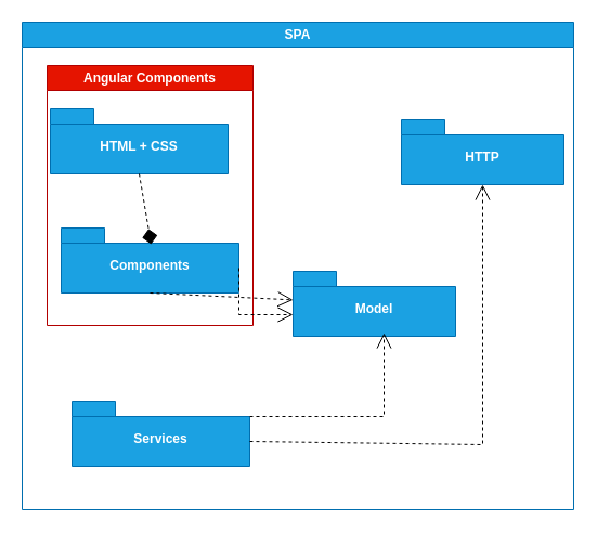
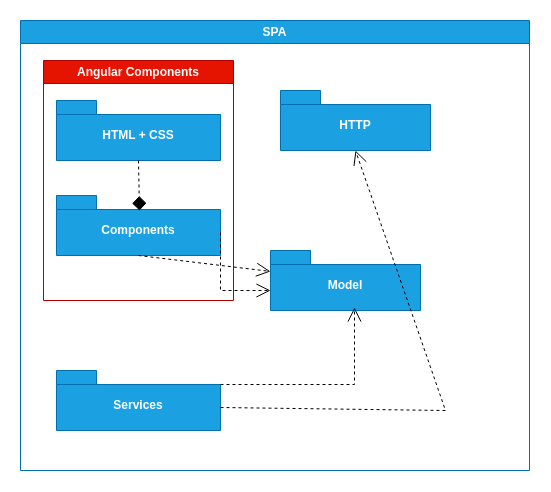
- <mxCell id="5" value="HTML + CSS" style="shape=folder;fontStyle=1;spacingTop=10;tabWidth=40;tabHeight=14;tabPosition=left;html=1;whiteSpace=wrap;fillColor=#1ba1e2;fontColor=#ffffff;strokeColor=#006EAF;" vertex="1" parent="3"><mxGeometry x="3" y="40" width="164" height="60" as="geometry" /></mxCell>
+ <mxCell id="5" value="HTML + CSS" style="shape=folder;fontStyle=1;spacingTop=10;tabWidth=40;tabHeight=14;tabPosition=left;html=1;whiteSpace=wrap;fillColor=#1ba1e2;fontColor=#ffffff;strokeColor=#006EAF;" vertex="1" parent="3"><mxGeometry x="13" y="40" width="164" height="60" as="geometry" /></mxCell>
- <mxCell id="9" value="HTTP" style="shape=folder;fontStyle=1;spacingTop=10;tabWidth=40;tabHeight=14;tabPosition=left;html=1;whiteSpace=wrap;fillColor=#1ba1e2;fontColor=#ffffff;strokeColor=#006EAF;" parent="2" vertex="1"><mxGeometry x="350" y="90" width="150" height="60" as="geometry" /></mxCell>
+ <mxCell id="9" value="HTTP" style="shape=folder;fontStyle=1;spacingTop=10;tabWidth=40;tabHeight=14;tabPosition=left;html=1;whiteSpace=wrap;fillColor=#1ba1e2;fontColor=#ffffff;strokeColor=#006EAF;" parent="2" vertex="1"><mxGeometry x="260" y="70" width="150" height="60" as="geometry" /></mxCell>
- <mxCell id="4" value="Components" style="shape=folder;fontStyle=1;spacingTop=10;tabWidth=40;tabHeight=14;tabPosition=left;html=1;whiteSpace=wrap;fillColor=#1ba1e2;fontColor=#ffffff;strokeColor=#006EAF;" parent="3" vertex="1"><mxGeometry x="13" y="150" width="164" height="60" as="geometry" /></mxCell>
+ <mxCell id="4" value="Components" style="shape=folder;fontStyle=1;spacingTop=10;tabWidth=40;tabHeight=14;tabPosition=left;html=1;whiteSpace=wrap;fillColor=#1ba1e2;fontColor=#ffffff;strokeColor=#006EAF;" parent="3" vertex="1"><mxGeometry x="13" y="135" width="164" height="60" as="geometry" /></mxCell>
- <mxCell id="7" value="Services" style="shape=folder;fontStyle=1;spacingTop=10;tabWidth=40;tabHeight=14;tabPosition=left;html=1;whiteSpace=wrap;fillColor=#1ba1e2;fontColor=#ffffff;strokeColor=#006EAF;" parent="2" vertex="1"><mxGeometry x="46" y="350" width="164" height="60" as="geometry" /></mxCell>
+ <mxCell id="7" value="Services" style="shape=folder;fontStyle=1;spacingTop=10;tabWidth=40;tabHeight=14;tabPosition=left;html=1;whiteSpace=wrap;fillColor=#1ba1e2;fontColor=#ffffff;strokeColor=#006EAF;" parent="2" vertex="1"><mxGeometry x="36" y="350" width="164" height="60" as="geometry" /></mxCell>
